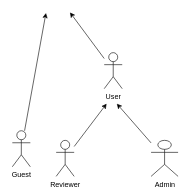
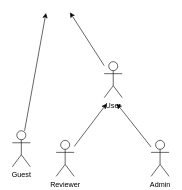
- <mxCell id="5" value="User" style="shape=umlActor;verticalLabelPosition=bottom;verticalAlign=top;html=1;outlineConnect=0;" parent="1" vertex="1"><mxGeometry x="173" y="87" width="30" height="60" as="geometry" /></mxCell>
+ <mxCell id="5" value="User" style="shape=umlActor;verticalLabelPosition=bottom;verticalAlign=top;html=1;outlineConnect=0;" parent="1" vertex="1"><mxGeometry x="173" y="102" width="30" height="60" as="geometry" /></mxCell>
- <mxCell id="9" value="Admin" style="shape=umlActor;verticalLabelPosition=bottom;verticalAlign=top;html=1;outlineConnect=0;" parent="1" vertex="1"><mxGeometry x="251" y="233" width="45" height="60" as="geometry" /></mxCell>
+ <mxCell id="9" value="Admin" style="shape=umlActor;verticalLabelPosition=bottom;verticalAlign=top;html=1;outlineConnect=0;" parent="1" vertex="1"><mxGeometry x="251" y="233" width="30" height="60" as="geometry" /></mxCell>
